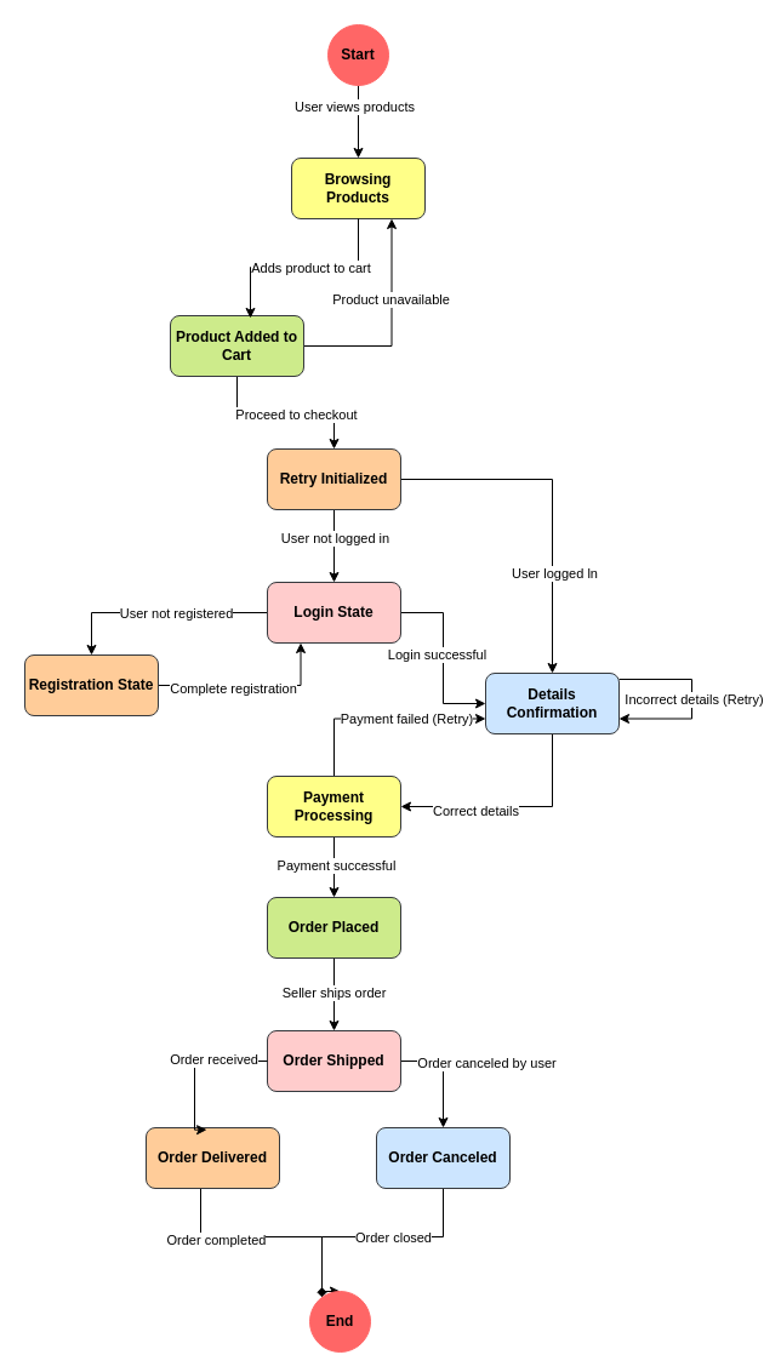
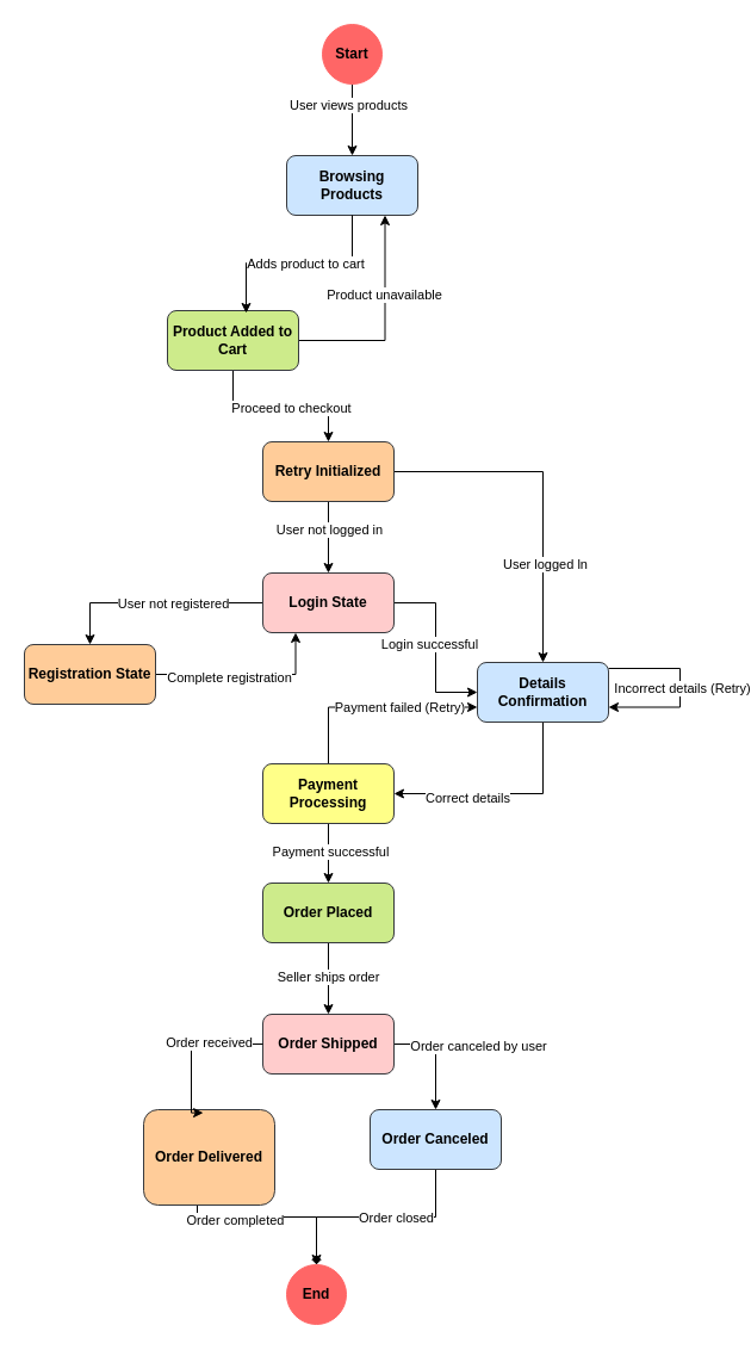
- <mxCell id="5" value="Browsing Products" style="rounded=1;whiteSpace=wrap;html=1;fontStyle=1;fillColor=#ffff88;strokeColor=#36393d;" vertex="1" parent="1"><mxGeometry x="240" y="130" width="110" height="50" as="geometry" /></mxCell>
+ <mxCell id="5" value="Browsing Products" style="rounded=1;whiteSpace=wrap;html=1;fontStyle=1;fillColor=#cce5ff;strokeColor=#36393d;" vertex="1" parent="1"><mxGeometry x="240" y="130" width="110" height="50" as="geometry" /></mxCell>
- <mxCell id="42" value="Order Delivered" style="rounded=1;whiteSpace=wrap;html=1;fontStyle=1;fillColor=#ffcc99;strokeColor=#36393d;" vertex="1" parent="1"><mxGeometry x="120" y="930" width="110" height="50" as="geometry" /></mxCell>
+ <mxCell id="42" value="Order Delivered" style="rounded=1;whiteSpace=wrap;html=1;fontStyle=1;fillColor=#ffcc99;strokeColor=#36393d;" vertex="1" parent="1"><mxGeometry x="120" y="930" width="110" height="80" as="geometry" /></mxCell>
- <mxCell id="46" value="End" style="ellipse;whiteSpace=wrap;html=1;aspect=fixed;fillColor=#FF6666;strokeColor=#FF6666;fontStyle=1" vertex="1" parent="1"><mxGeometry x="255" y="1065" width="50" height="50" as="geometry" /></mxCell>
+ <mxCell id="46" value="End" style="ellipse;whiteSpace=wrap;html=1;aspect=fixed;fillColor=#FF6666;strokeColor=#FF6666;fontStyle=1" vertex="1" parent="1"><mxGeometry x="240" y="1060" width="50" height="50" as="geometry" /></mxCell>
